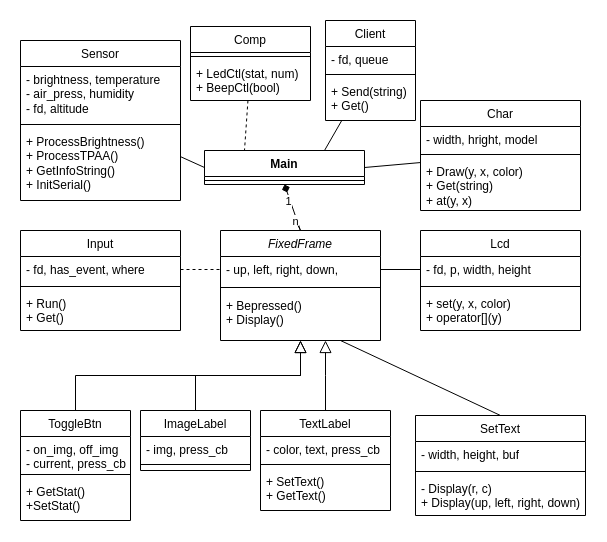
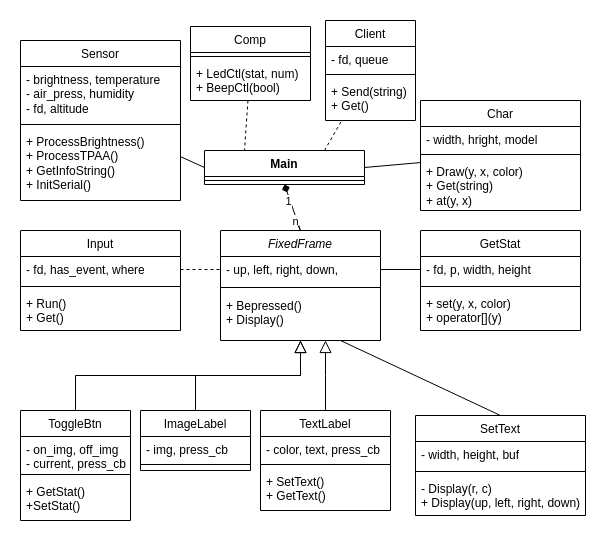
- <mxCell id="53" value="" style="endArrow=none;html=1;rounded=0;exitX=0.75;exitY=0;exitDx=0;exitDy=0;" edge="1" parent="1" source="49" target="41"><mxGeometry width="50" height="50" relative="1" as="geometry"><mxPoint x="400" y="289" as="sourcePoint" /><mxPoint x="440" y="289" as="targetPoint" /></mxGeometry></mxCell>
+ <mxCell id="53" value="" style="endArrow=none;html=1;rounded=0;exitX=0.75;exitY=0;exitDx=0;exitDy=0;dashed=1;" edge="1" parent="1" source="49" target="41"><mxGeometry width="50" height="50" relative="1" as="geometry"><mxPoint x="400" y="289" as="sourcePoint" /><mxPoint x="440" y="289" as="targetPoint" /></mxGeometry></mxCell>
- <mxCell id="12" value="Lcd" style="swimlane;fontStyle=0;align=center;verticalAlign=top;childLayout=stackLayout;horizontal=1;startSize=26;horizontalStack=0;resizeParent=1;resizeLast=0;collapsible=1;marginBottom=0;rounded=0;shadow=0;strokeWidth=1;" parent="1" vertex="1"><mxGeometry x="420" y="230" width="160" height="100" as="geometry"><mxRectangle x="550" y="140" width="160" height="26" as="alternateBounds" /></mxGeometry></mxCell>
+ <mxCell id="12" value="GetStat" style="swimlane;fontStyle=0;align=center;verticalAlign=top;childLayout=stackLayout;horizontal=1;startSize=26;horizontalStack=0;resizeParent=1;resizeLast=0;collapsible=1;marginBottom=0;rounded=0;shadow=0;strokeWidth=1;" parent="1" vertex="1"><mxGeometry x="420" y="230" width="160" height="100" as="geometry"><mxRectangle x="550" y="140" width="160" height="26" as="alternateBounds" /></mxGeometry></mxCell>
